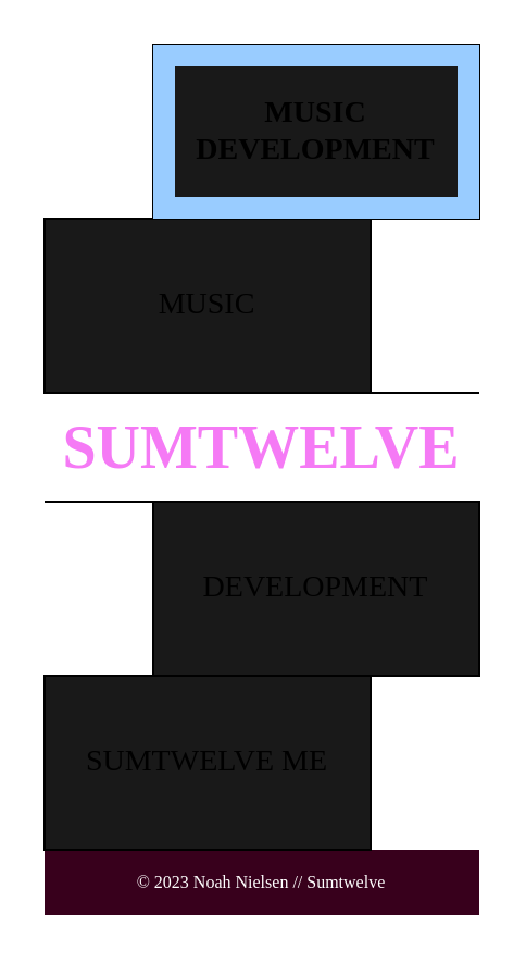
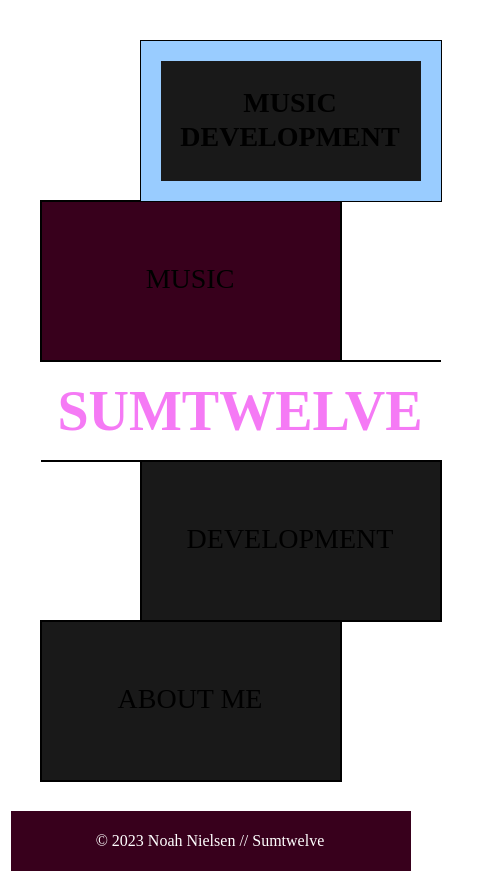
- <mxCell id="3" value="MUSIC" style="rounded=0;whiteSpace=wrap;html=1;fontFamily=Verdana;fontSize=14;fillColor=#191919;" vertex="1" parent="1"><mxGeometry y="100" width="150" height="80" as="geometry" x="20" /></mxCell>
+ <mxCell id="3" value="MUSIC" style="rounded=0;whiteSpace=wrap;html=1;fontFamily=Verdana;fontSize=14;fillColor=#38001c;" vertex="1" parent="1"><mxGeometry y="100" width="150" height="80" as="geometry" x="20" /></mxCell>
- <mxCell id="6" value="SUMTWELVE ME" style="rounded=0;whiteSpace=wrap;html=1;fontFamily=Verdana;fontSize=14;fillColor=#191919;" vertex="1" parent="1"><mxGeometry y="310" width="150" height="80" as="geometry" x="20" /></mxCell>
+ <mxCell id="6" value="ABOUT ME" style="rounded=0;whiteSpace=wrap;html=1;fontFamily=Verdana;fontSize=14;fillColor=#191919;" vertex="1" parent="1"><mxGeometry y="310" width="150" height="80" as="geometry" x="20" /></mxCell>
- <mxCell id="2" value="&lt;span style=&quot;color: rgb(255, 255, 255); font-family: Verdana; font-size: 8px;&quot;&gt;© 2023 Noah Nielsen // Sumtwelve&lt;/span&gt;" style="rounded=0;whiteSpace=wrap;html=1;fontSize=8;fillColor=#38001C;strokeColor=none;" vertex="1" parent="1"><mxGeometry y="390" width="200" height="30" as="geometry" x="20" /></mxCell>
+ <mxCell id="2" value="&lt;span style=&quot;color: rgb(255, 255, 255); font-family: Verdana; font-size: 8px;&quot;&gt;© 2023 Noah Nielsen // Sumtwelve&lt;/span&gt;" style="rounded=0;whiteSpace=wrap;html=1;fontSize=8;fillColor=#38001C;strokeColor=none;" vertex="1" parent="1"><mxGeometry x="5" y="405" width="200" height="30" as="geometry" /></mxCell>
